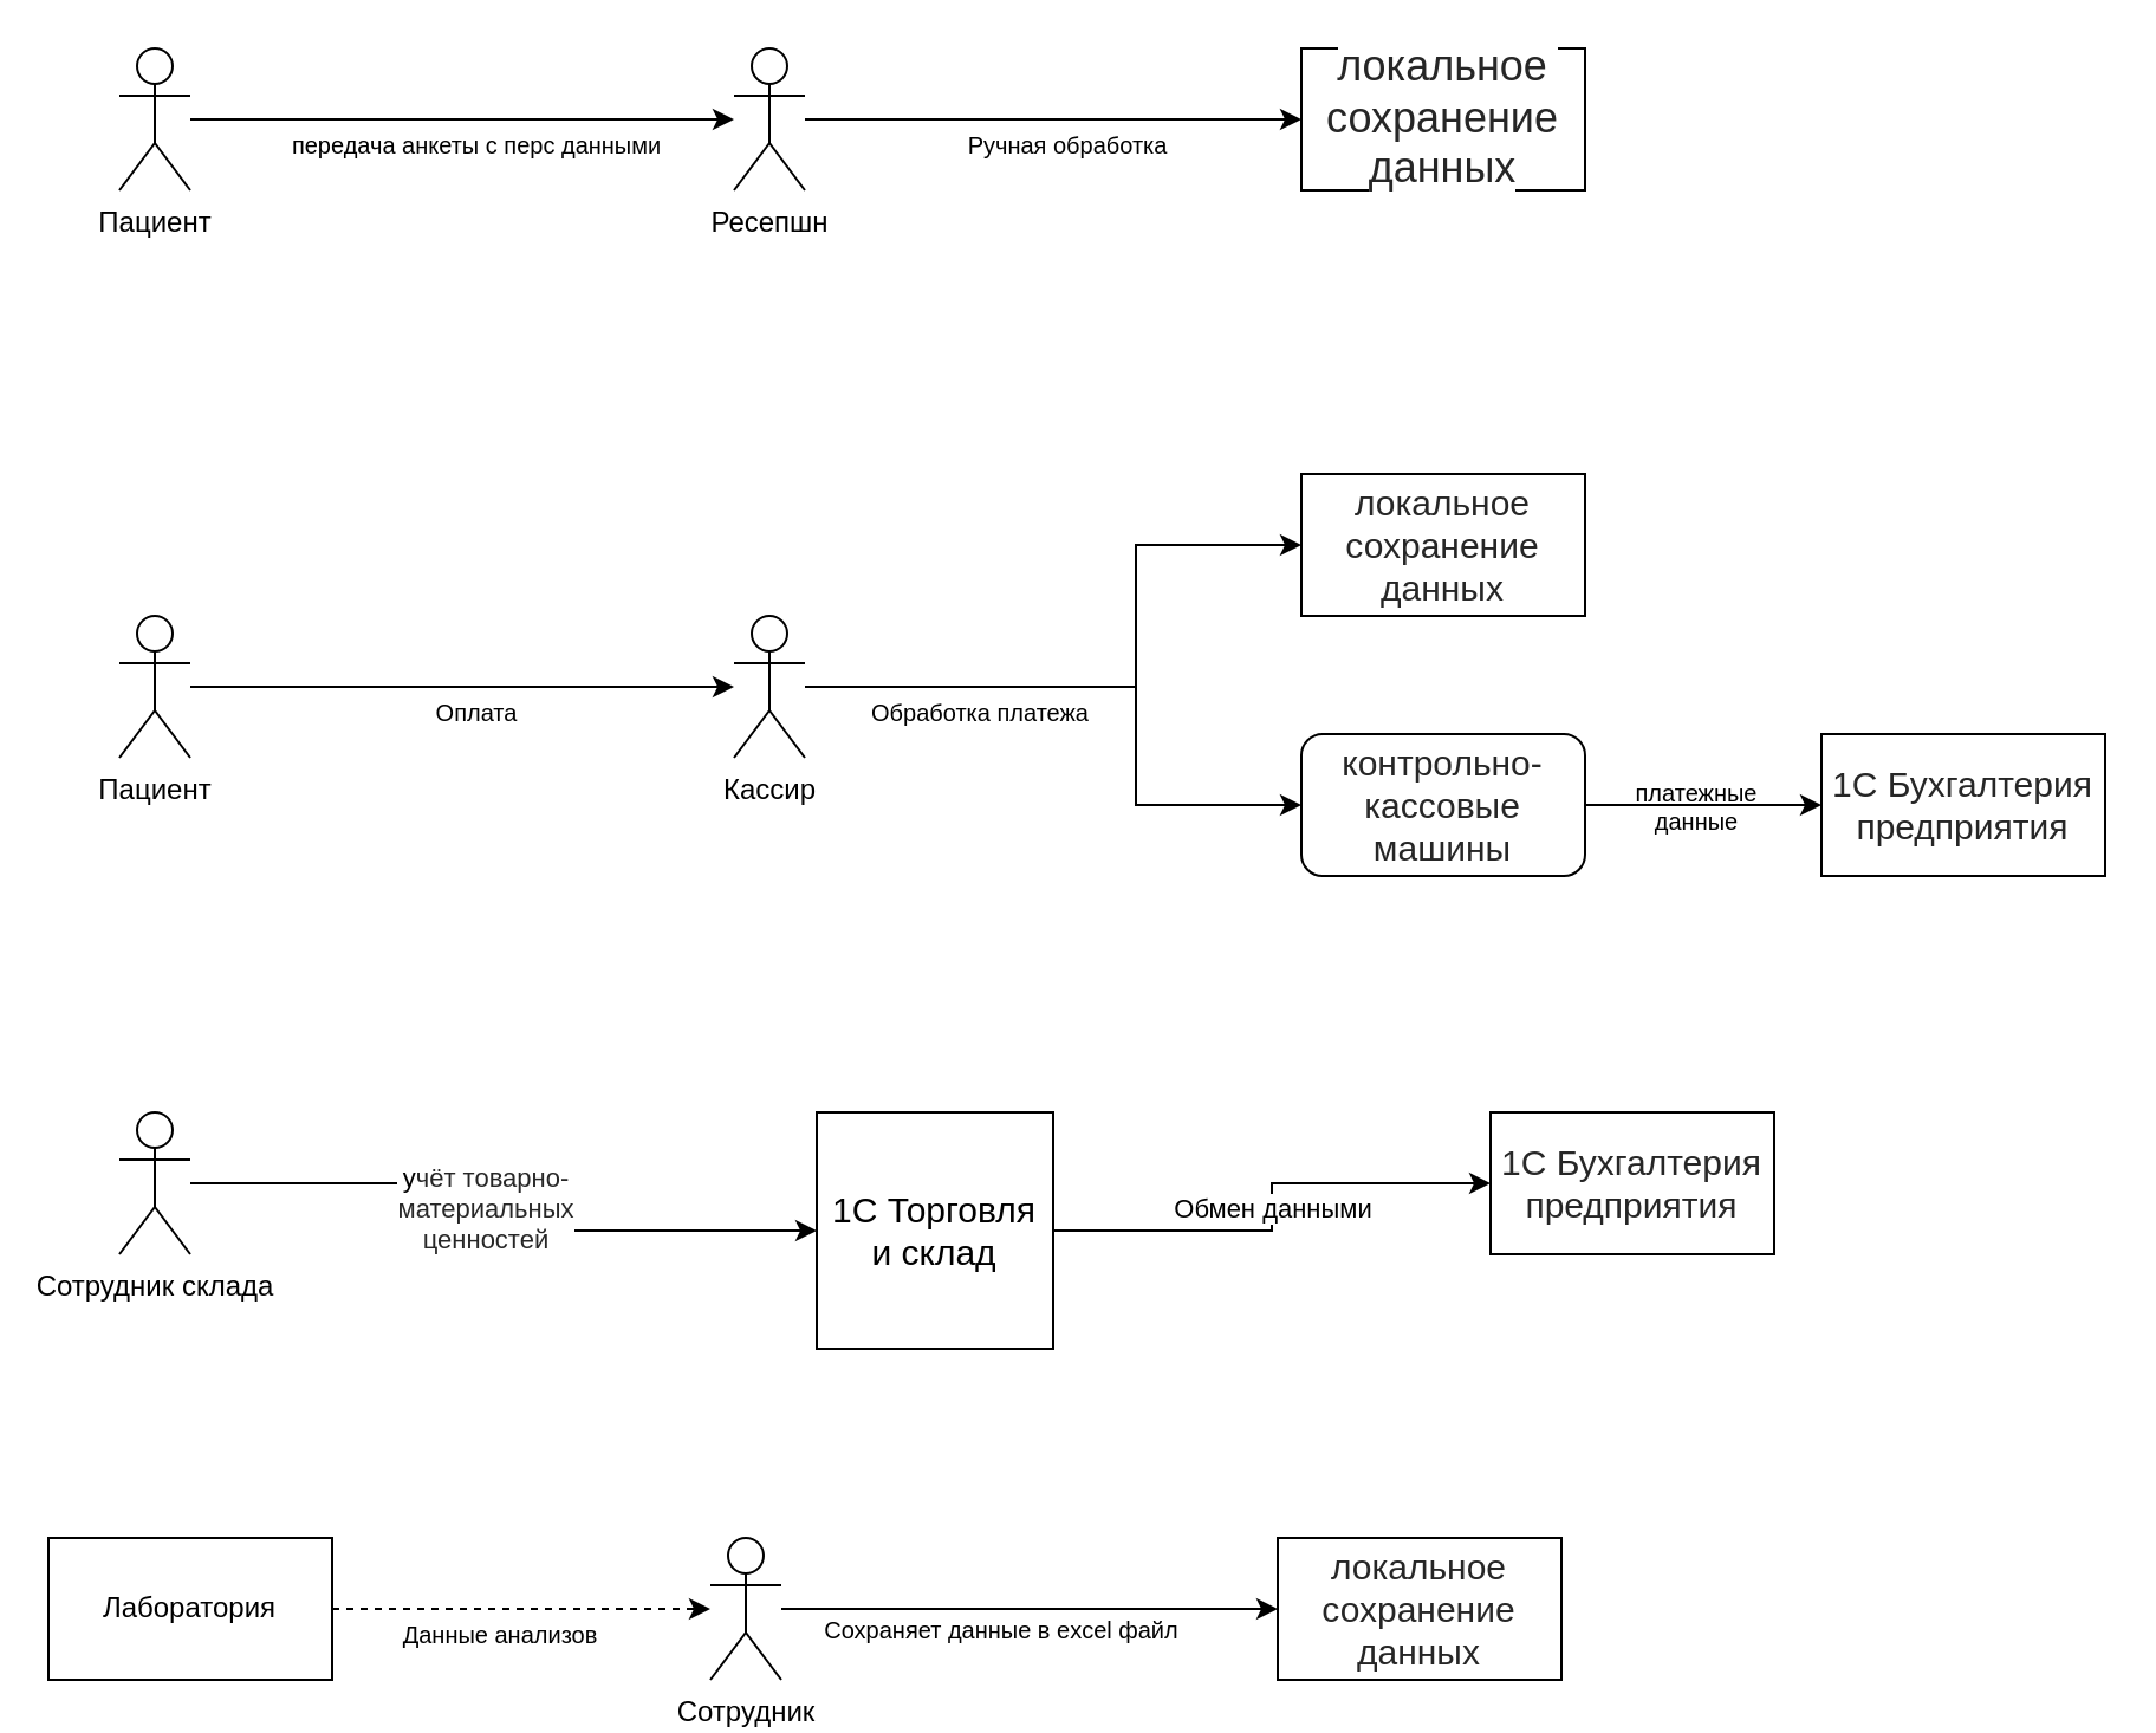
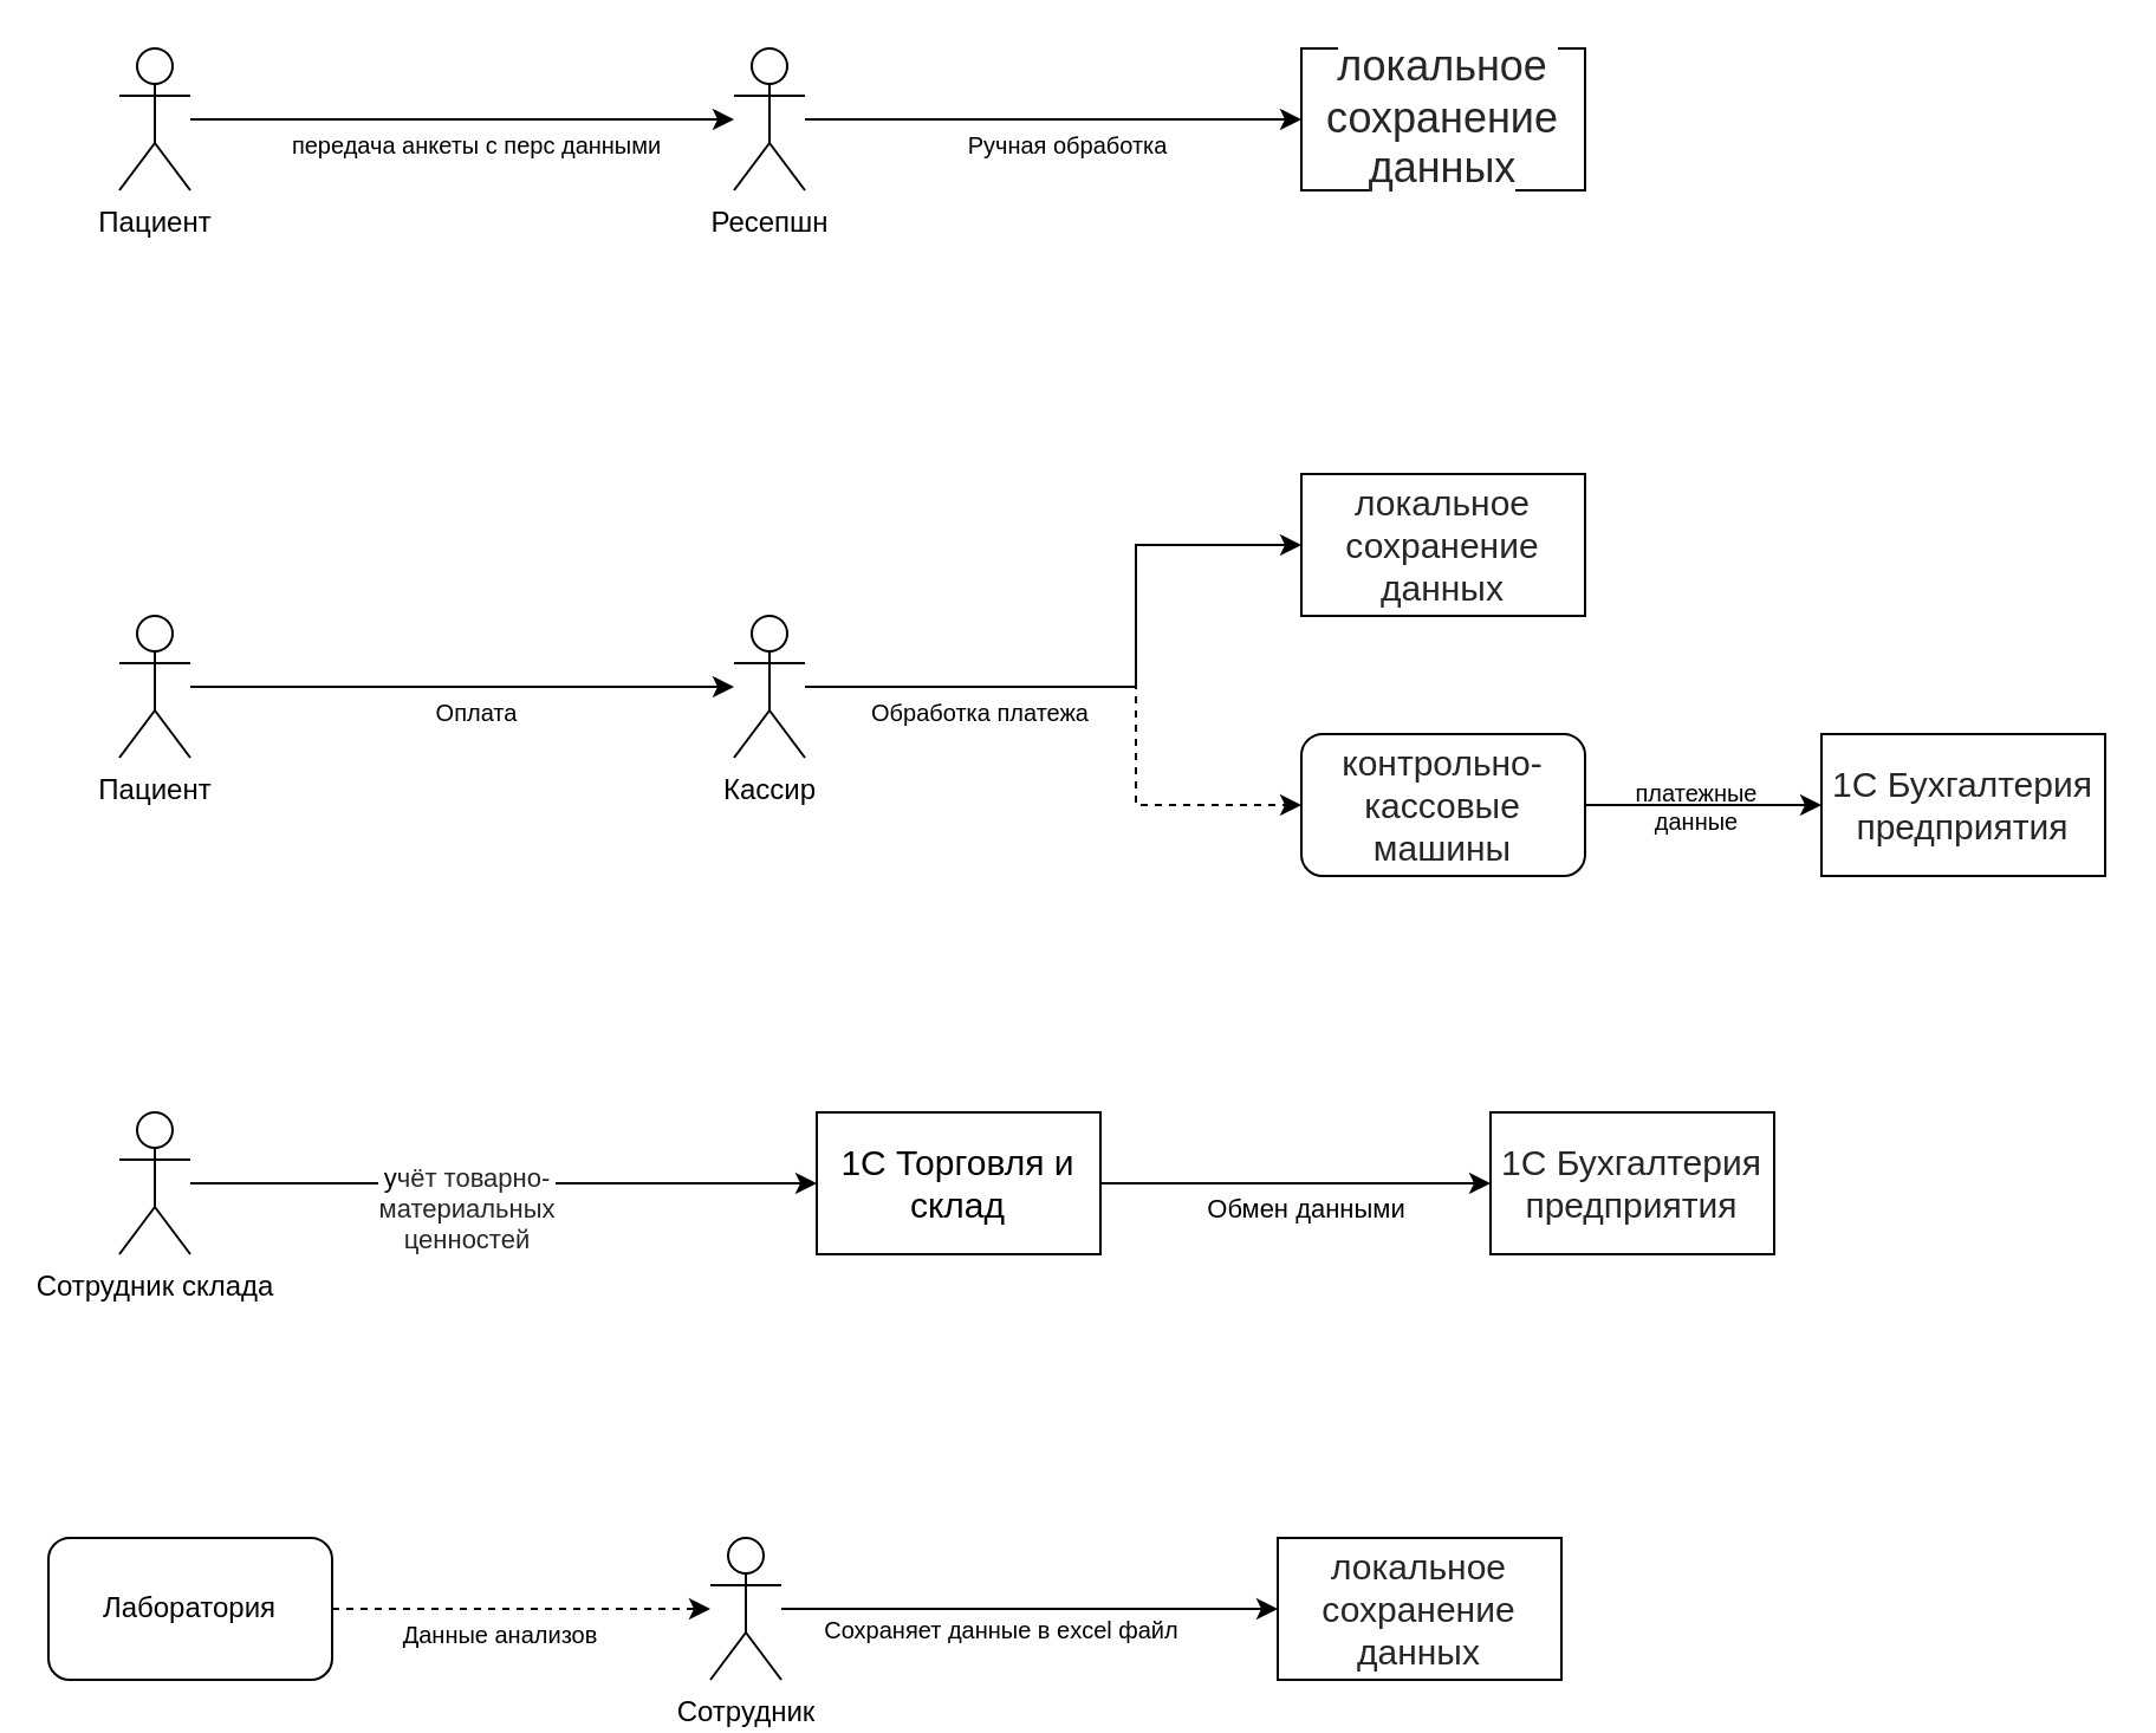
- <mxCell id="13" style="edgeStyle=orthogonalEdgeStyle;rounded=0;orthogonalLoop=1;jettySize=auto;html=1;entryX=0;entryY=0.5;entryDx=0;entryDy=0;" edge="1" parent="1" source="15" target="19"><mxGeometry relative="1" as="geometry"><Array as="points"><mxPoint x="480" y="290" /><mxPoint x="480" y="340" /></Array></mxGeometry></mxCell>
+ <mxCell id="13" style="edgeStyle=orthogonalEdgeStyle;rounded=0;orthogonalLoop=1;jettySize=auto;html=1;entryX=0;entryY=0.5;entryDx=0;entryDy=0;dashed=1;" edge="1" parent="1" source="15" target="19"><mxGeometry relative="1" as="geometry"><Array as="points"><mxPoint x="480" y="290" /><mxPoint x="480" y="340" /></Array></mxGeometry></mxCell>
- <mxCell id="33" value="&lt;font style=&quot;font-size: 15px;&quot;&gt;1С Торговля и склад&lt;/font&gt;" style="rounded=0;whiteSpace=wrap;html=1;" vertex="1" parent="1"><mxGeometry x="345" y="470" width="100" height="100" as="geometry" /></mxCell>
+ <mxCell id="33" value="&lt;font style=&quot;font-size: 15px;&quot;&gt;1С Торговля и склад&lt;/font&gt;" style="rounded=0;whiteSpace=wrap;html=1;" vertex="1" parent="1"><mxGeometry x="345" y="470" width="120" height="60" as="geometry" /></mxCell>
- <mxCell id="25" value="Лаборатория" style="rounded=0;whiteSpace=wrap;html=1;" vertex="1" parent="1"><mxGeometry x="20" y="650" width="120" height="60" as="geometry" /></mxCell>
+ <mxCell id="25" value="Лаборатория" style="whiteSpace=wrap;html=1;rounded=1;" vertex="1" parent="1"><mxGeometry x="20" y="650" width="120" height="60" as="geometry" /></mxCell>
